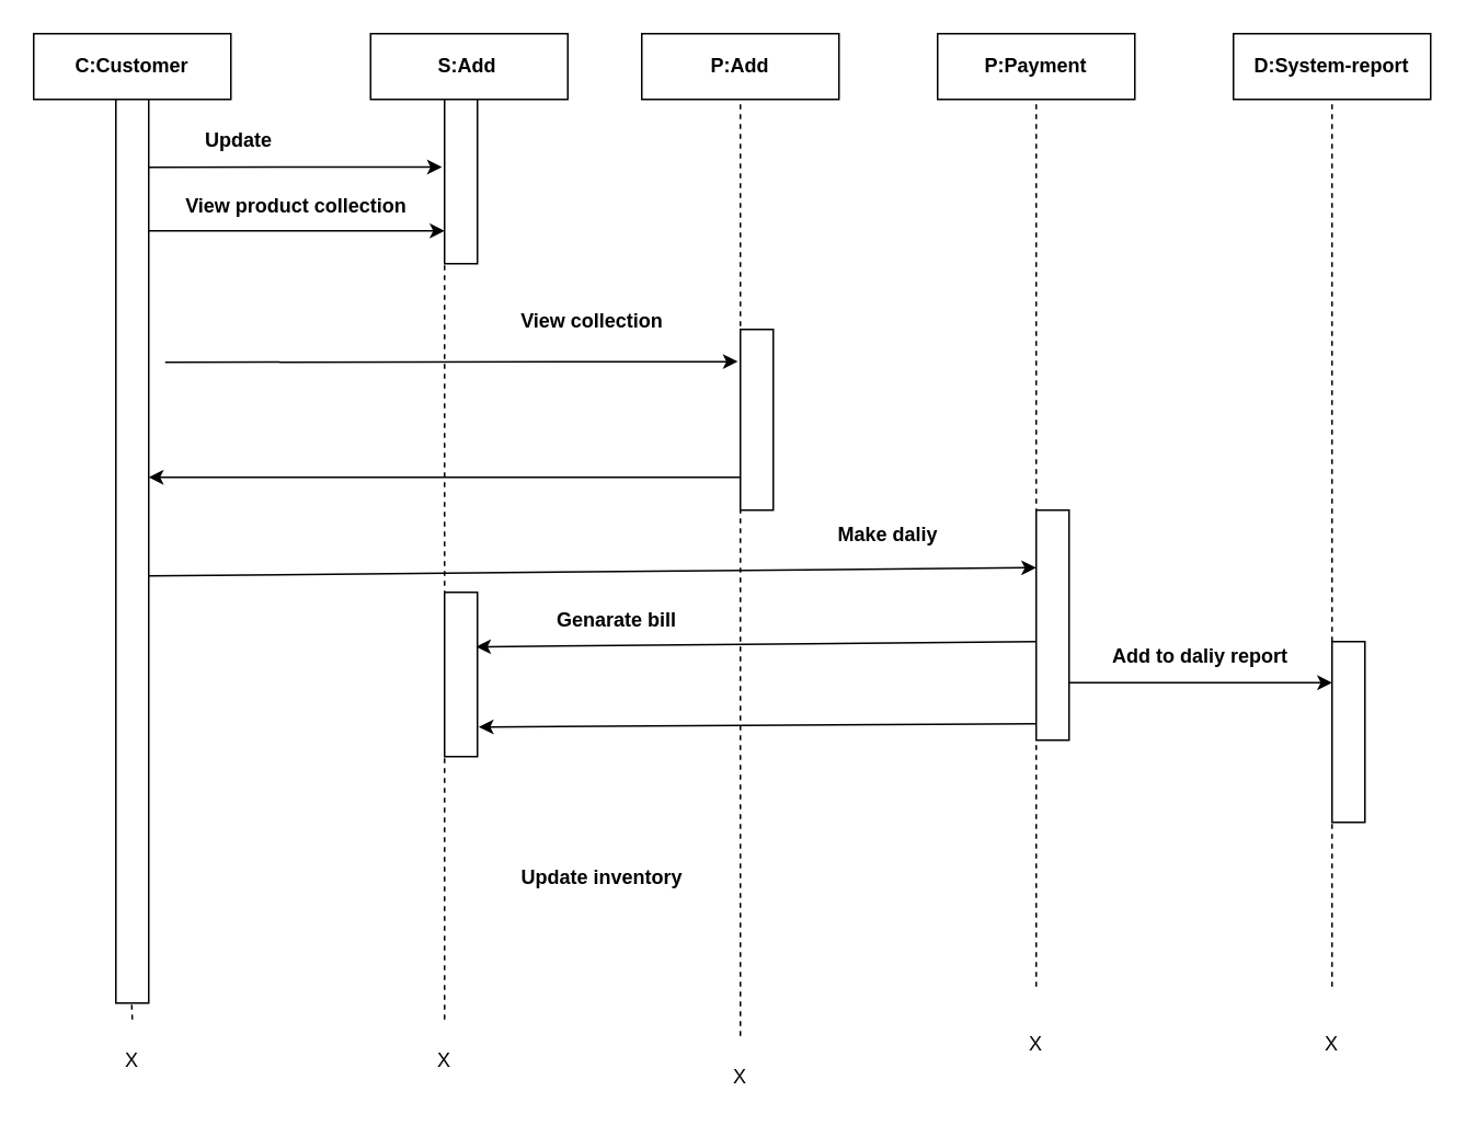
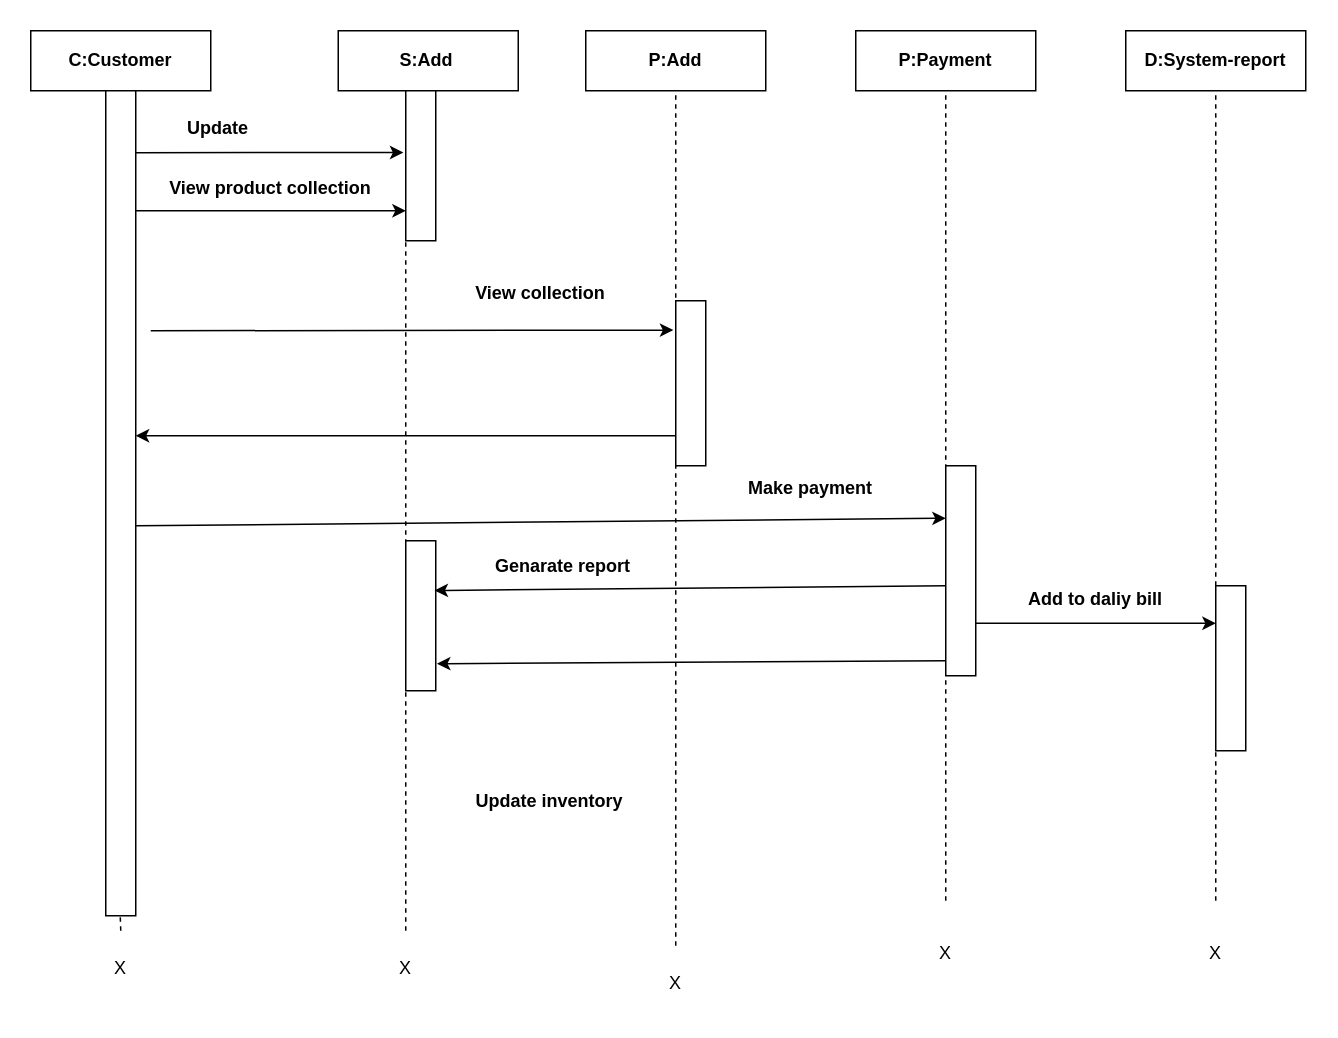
- <mxCell id="35" value="&lt;h4&gt;Make daliy&lt;/h4&gt;" style="text;html=1;strokeColor=none;fillColor=none;align=center;verticalAlign=middle;whiteSpace=wrap;rounded=0;" parent="1" vertex="1"><mxGeometry x="480" y="310" width="120" height="30" as="geometry" /></mxCell>
+ <mxCell id="35" value="&lt;h4&gt;Make payment&lt;/h4&gt;" style="text;html=1;strokeColor=none;fillColor=none;align=center;verticalAlign=middle;whiteSpace=wrap;rounded=0;" parent="1" vertex="1"><mxGeometry x="480" y="310" width="120" height="30" as="geometry" /></mxCell>
- <mxCell id="36" value="&lt;h4&gt;Genarate bill&lt;/h4&gt;" style="text;html=1;strokeColor=none;fillColor=none;align=center;verticalAlign=middle;whiteSpace=wrap;rounded=0;" parent="1" vertex="1"><mxGeometry x="310" y="362" width="130" height="30" as="geometry" /></mxCell>
+ <mxCell id="36" value="&lt;h4&gt;Genarate report&lt;/h4&gt;" style="text;html=1;strokeColor=none;fillColor=none;align=center;verticalAlign=middle;whiteSpace=wrap;rounded=0;" parent="1" vertex="1"><mxGeometry x="310" y="362" width="130" height="30" as="geometry" /></mxCell>
- <mxCell id="40" value="&lt;h4&gt;Add to daliy report&lt;/h4&gt;" style="text;html=1;strokeColor=none;fillColor=none;align=center;verticalAlign=middle;whiteSpace=wrap;rounded=0;" parent="1" vertex="1"><mxGeometry x="660" y="384" width="140" height="30" as="geometry" /></mxCell>
+ <mxCell id="40" value="&lt;h4&gt;Add to daliy bill&lt;/h4&gt;" style="text;html=1;strokeColor=none;fillColor=none;align=center;verticalAlign=middle;whiteSpace=wrap;rounded=0;" parent="1" vertex="1"><mxGeometry x="660" y="384" width="140" height="30" as="geometry" /></mxCell>
